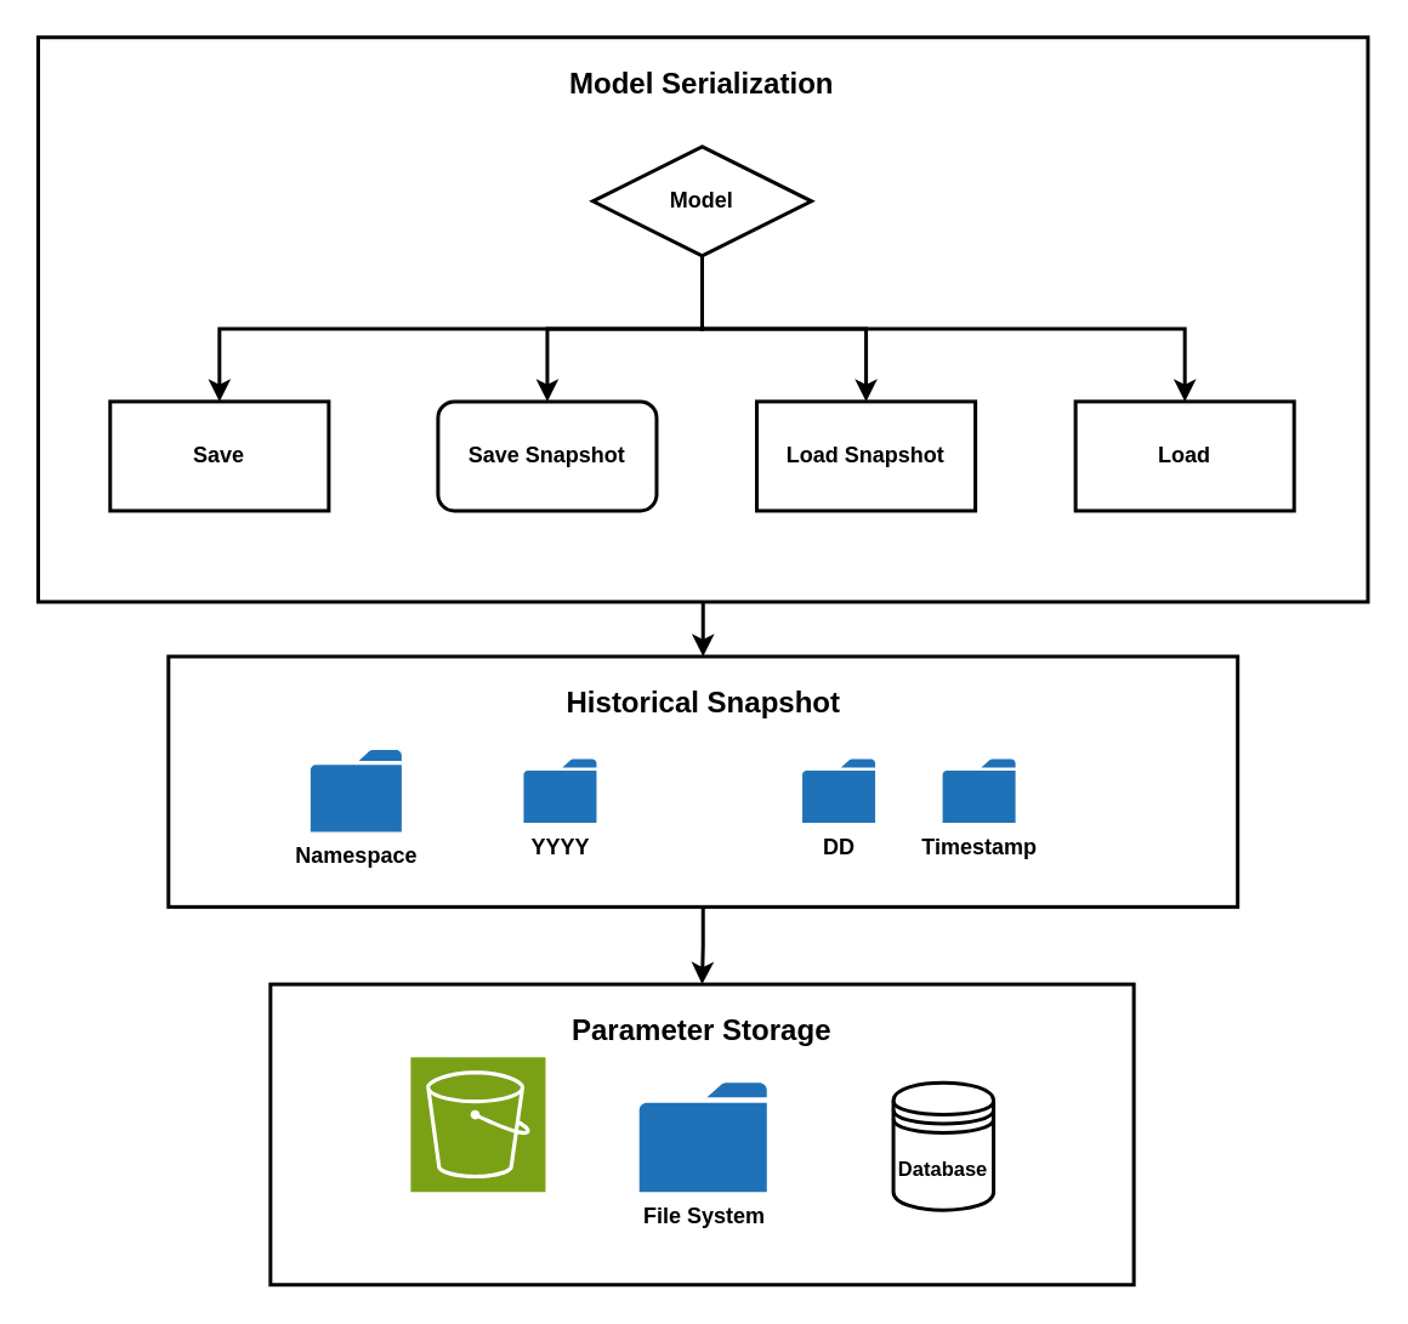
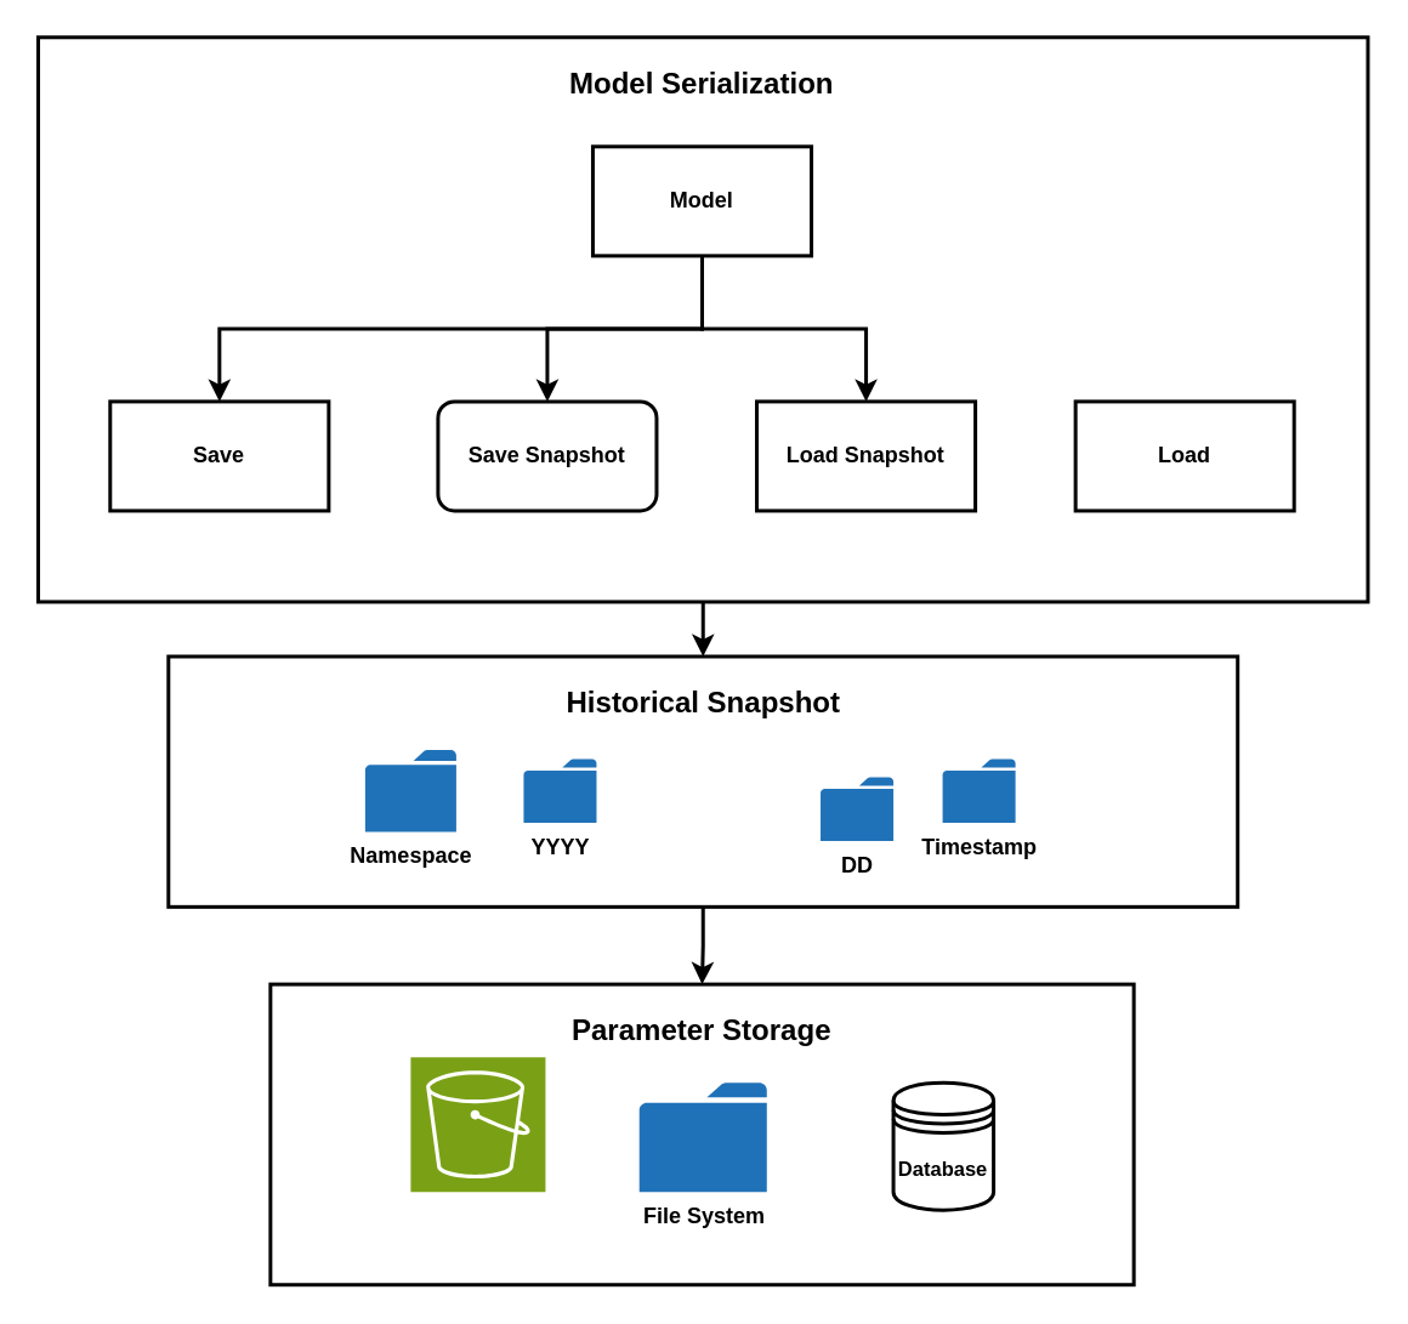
- <mxCell id="11" value="Model" style="rhombus;whiteSpace=wrap;html=1;fontStyle=1;strokeWidth=2;" vertex="1" parent="1"><mxGeometry x="325" y="80" width="120" height="60" as="geometry" /></mxCell>
+ <mxCell id="11" value="Model" style="rounded=0;whiteSpace=wrap;html=1;fontStyle=1;strokeWidth=2;" vertex="1" parent="1"><mxGeometry x="325" y="80" width="120" height="60" as="geometry" /></mxCell>
- <mxCell id="10" style="edgeStyle=orthogonalEdgeStyle;rounded=0;orthogonalLoop=1;jettySize=auto;html=1;exitX=0.5;exitY=1;exitDx=0;exitDy=0;strokeWidth=2;" edge="1" parent="1" source="11" target="15"><mxGeometry relative="1" as="geometry" /></mxCell>
- <mxCell id="16" value="&lt;b&gt;Namespace&lt;/b&gt;" style="sketch=0;pointerEvents=1;shadow=0;dashed=0;html=1;strokeColor=none;labelPosition=center;verticalLabelPosition=bottom;verticalAlign=top;outlineConnect=0;align=center;shape=mxgraph.office.concepts.folder;fillColor=#2072B8;" vertex="1" parent="1"><mxGeometry x="170" y="411.25" width="50" height="45" as="geometry" /></mxCell>
+ <mxCell id="16" value="&lt;b&gt;Namespace&lt;/b&gt;" style="sketch=0;pointerEvents=1;shadow=0;dashed=0;html=1;strokeColor=none;labelPosition=center;verticalLabelPosition=bottom;verticalAlign=top;outlineConnect=0;align=center;shape=mxgraph.office.concepts.folder;fillColor=#2072B8;" vertex="1" parent="1"><mxGeometry x="200" y="411.25" width="50" height="45" as="geometry" /></mxCell>
- <mxCell id="18" value="&lt;b&gt;DD&lt;/b&gt;" style="sketch=0;pointerEvents=1;shadow=0;dashed=0;html=1;strokeColor=none;labelPosition=center;verticalLabelPosition=bottom;verticalAlign=top;outlineConnect=0;align=center;shape=mxgraph.office.concepts.folder;fillColor=#2072B8;" vertex="1" parent="1"><mxGeometry x="440" y="416.25" width="40" height="35" as="geometry" /></mxCell>
+ <mxCell id="18" value="&lt;b&gt;DD&lt;/b&gt;" style="sketch=0;pointerEvents=1;shadow=0;dashed=0;html=1;strokeColor=none;labelPosition=center;verticalLabelPosition=bottom;verticalAlign=top;outlineConnect=0;align=center;shape=mxgraph.office.concepts.folder;fillColor=#2072B8;" vertex="1" parent="1"><mxGeometry x="450" y="426.25" width="40" height="35" as="geometry" /></mxCell>
